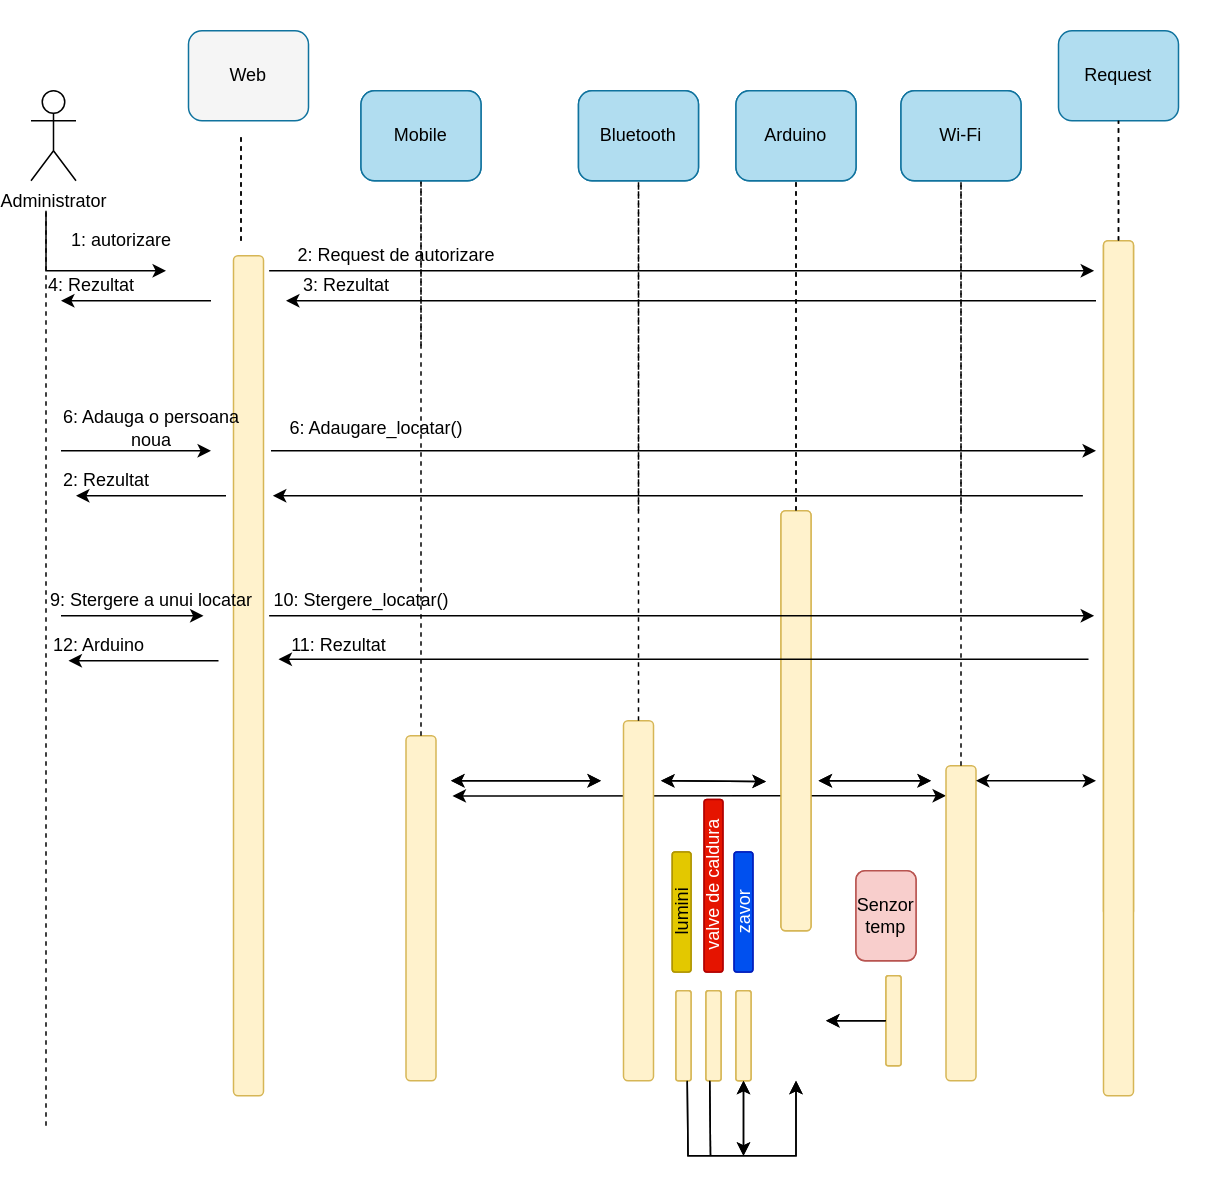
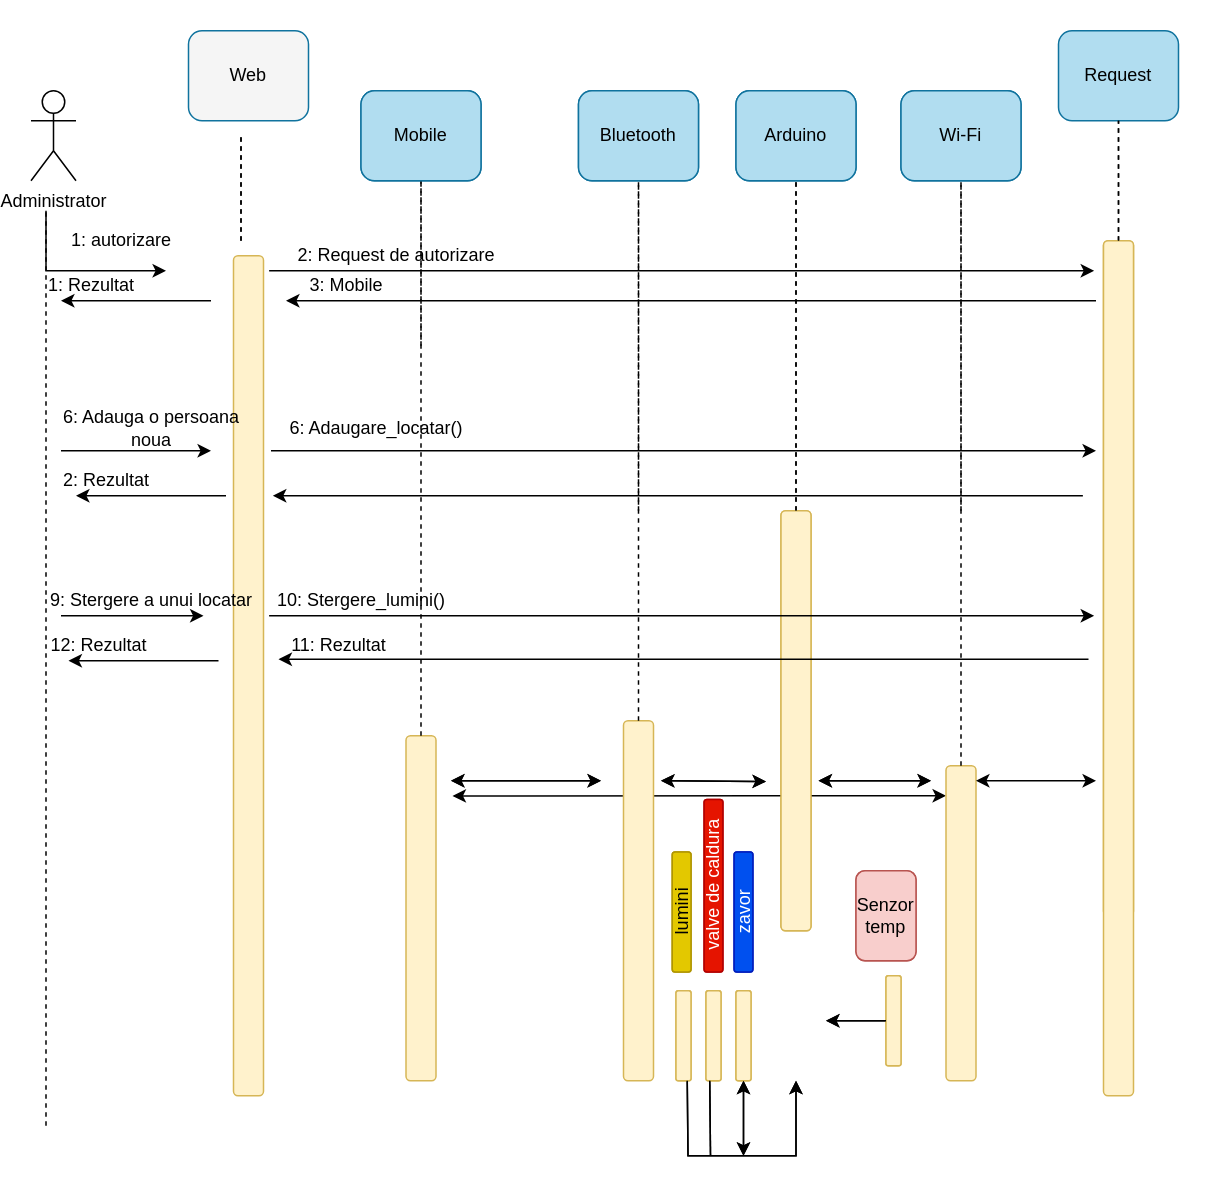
- <mxCell id="73" value="4: Rezultat" style="text;html=1;align=center;verticalAlign=middle;resizable=0;points=[];autosize=1;strokeColor=none;fillColor=none;" vertex="1" parent="1"><mxGeometry x="25" y="180" width="70" height="20" as="geometry" /></mxCell>
+ <mxCell id="73" value="1: Rezultat" style="text;html=1;align=center;verticalAlign=middle;resizable=0;points=[];autosize=1;strokeColor=none;fillColor=none;" vertex="1" parent="1"><mxGeometry x="25" y="180" width="70" height="20" as="geometry" /></mxCell>
- <mxCell id="70" value="3: Rezultat" style="text;html=1;align=center;verticalAlign=middle;resizable=0;points=[];autosize=1;strokeColor=none;fillColor=none;" vertex="1" parent="1"><mxGeometry x="195" y="180" width="70" height="20" as="geometry" /></mxCell>
+ <mxCell id="70" value="3: Mobile" style="text;html=1;align=center;verticalAlign=middle;resizable=0;points=[];autosize=1;strokeColor=none;fillColor=none;" vertex="1" parent="1"><mxGeometry x="195" y="180" width="70" height="20" as="geometry" /></mxCell>
- <mxCell id="88" value="10: Stergere_locatar()" style="text;html=1;align=center;verticalAlign=middle;resizable=0;points=[];autosize=1;strokeColor=none;fillColor=none;" vertex="1" parent="1"><mxGeometry x="175" y="390" width="130" height="20" as="geometry" /></mxCell>
+ <mxCell id="88" value="10: Stergere_lumini()" style="text;html=1;align=center;verticalAlign=middle;resizable=0;points=[];autosize=1;strokeColor=none;fillColor=none;" vertex="1" parent="1"><mxGeometry x="175" y="390" width="130" height="20" as="geometry" /></mxCell>
- <mxCell id="79" value="12: Arduino" style="text;html=1;align=center;verticalAlign=middle;resizable=0;points=[];autosize=1;strokeColor=none;fillColor=none;" vertex="1" parent="1"><mxGeometry x="25" y="420" width="80" height="20" as="geometry" /></mxCell>
+ <mxCell id="79" value="12: Rezultat" style="text;html=1;align=center;verticalAlign=middle;resizable=0;points=[];autosize=1;strokeColor=none;fillColor=none;" vertex="1" parent="1"><mxGeometry x="25" y="420" width="80" height="20" as="geometry" /></mxCell>
